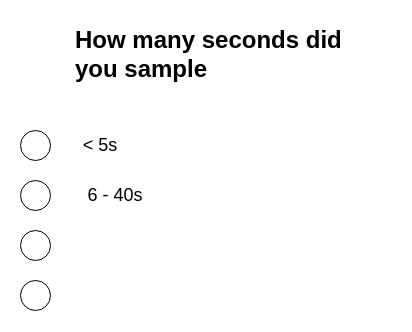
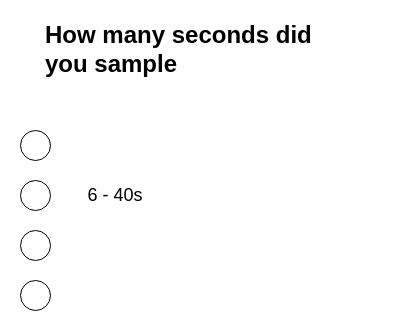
- <mxCell id="6" value="&lt;h1&gt;How many seconds did you sample&lt;/h1&gt;" style="text;html=1;strokeColor=none;fillColor=none;spacing=5;spacingTop=-20;whiteSpace=wrap;overflow=hidden;rounded=0;" vertex="1" parent="1"><mxGeometry x="70" y="20" width="320" height="70" as="geometry" /></mxCell>
+ <mxCell id="6" value="&lt;h1&gt;How many seconds did you sample&lt;/h1&gt;" style="text;html=1;strokeColor=none;fillColor=none;spacing=5;spacingTop=-20;whiteSpace=wrap;overflow=hidden;rounded=0;" vertex="1" parent="1"><mxGeometry x="40" y="15" width="320" height="70" as="geometry" /></mxCell>
- <mxCell id="7" value="&lt;font style=&quot;font-size: 18px&quot;&gt;&amp;lt; 5s&lt;/font&gt;" style="text;html=1;strokeColor=none;fillColor=none;align=center;verticalAlign=middle;whiteSpace=wrap;rounded=0;" vertex="1" parent="1"><mxGeometry x="80" y="135" width="40" height="20" as="geometry" /></mxCell>
